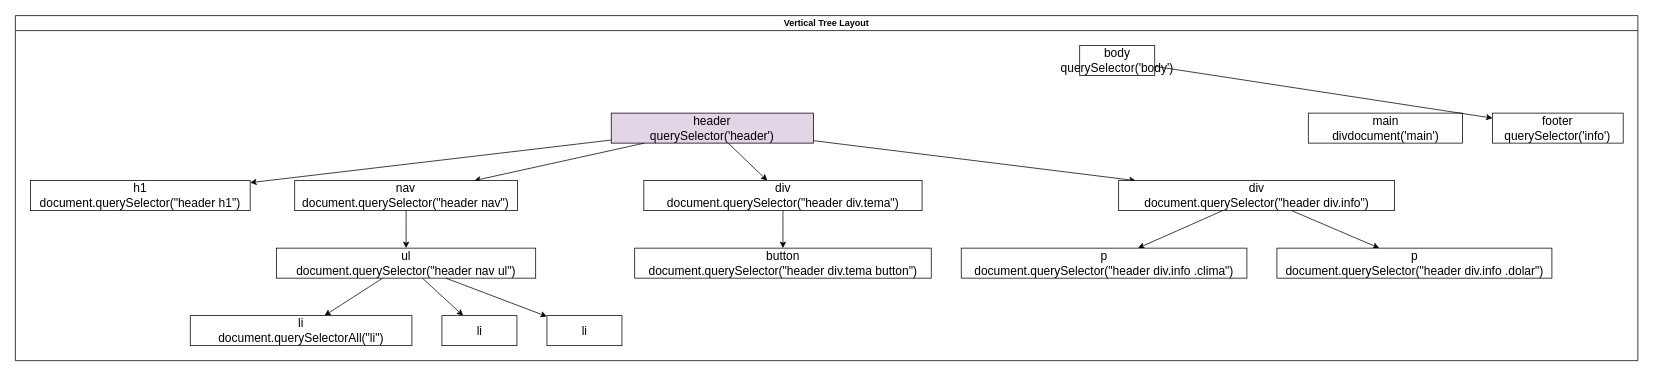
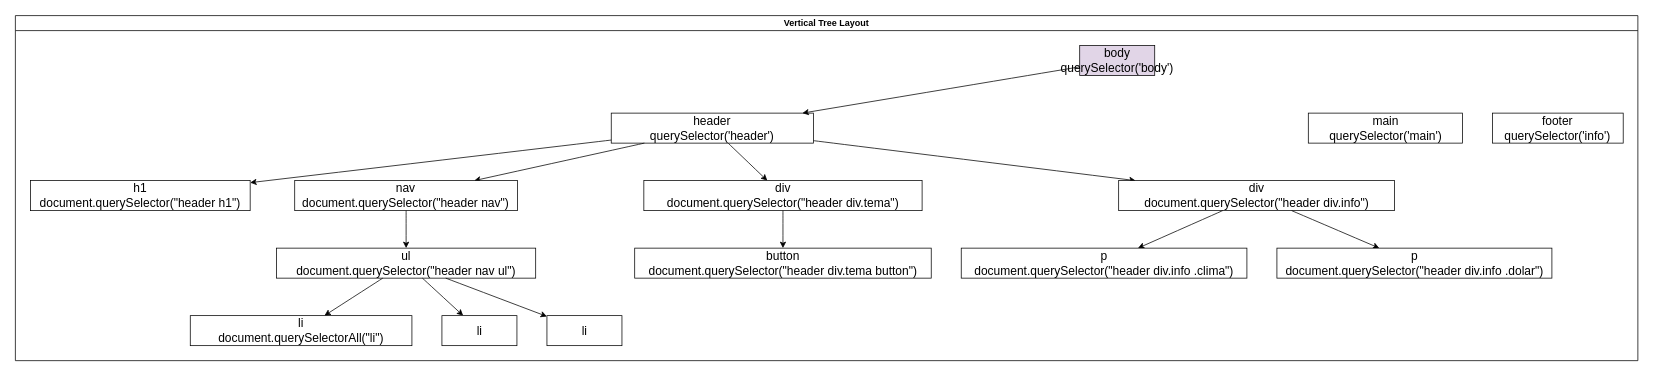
- <mxCell id="3" value="body&lt;br&gt;querySelector('body')" style="whiteSpace=wrap;html=1;fontSize=16;" vertex="1" parent="2"><mxGeometry x="1418.901" y="40" width="100" height="40" as="geometry" /></mxCell>
+ <mxCell id="3" value="body&lt;br&gt;querySelector('body')" style="whiteSpace=wrap;html=1;fontSize=16;fillColor=#e1d5e7;" vertex="1" parent="2"><mxGeometry x="1418.901" y="40" width="100" height="40" as="geometry" /></mxCell>
- <mxCell id="6" value="" style="edgeStyle=none;curved=1;rounded=0;orthogonalLoop=1;jettySize=auto;html=1;" edge="1" source="3" target="7" parent="2"><mxGeometry relative="1" as="geometry" /></mxCell>
+ <mxCell id="6" value="" style="edgeStyle=none;curved=1;rounded=0;orthogonalLoop=1;jettySize=auto;html=1;" edge="1" source="3" target="4" parent="2"><mxGeometry relative="1" as="geometry" /></mxCell>
- <mxCell id="4" value="header&lt;br&gt;querySelector('header')" style="whiteSpace=wrap;html=1;fontSize=16;fillColor=#e1d5e7;" vertex="1" parent="2"><mxGeometry x="794.358" y="130" width="269.8" height="40" as="geometry" /></mxCell>
+ <mxCell id="4" value="header&lt;br&gt;querySelector('header')" style="whiteSpace=wrap;html=1;fontSize=16;" vertex="1" parent="2"><mxGeometry x="794.358" y="130" width="269.8" height="40" as="geometry" /></mxCell>
- <mxCell id="5" value="main&lt;br&gt;divdocument('main')" style="whiteSpace=wrap;html=1;fontSize=16;" vertex="1" parent="2"><mxGeometry x="1723.644" y="130" width="205.58" height="40" as="geometry" /></mxCell>
+ <mxCell id="5" value="main&lt;br&gt;querySelector('main')" style="whiteSpace=wrap;html=1;fontSize=16;" vertex="1" parent="2"><mxGeometry x="1723.644" y="130" width="205.58" height="40" as="geometry" /></mxCell>
